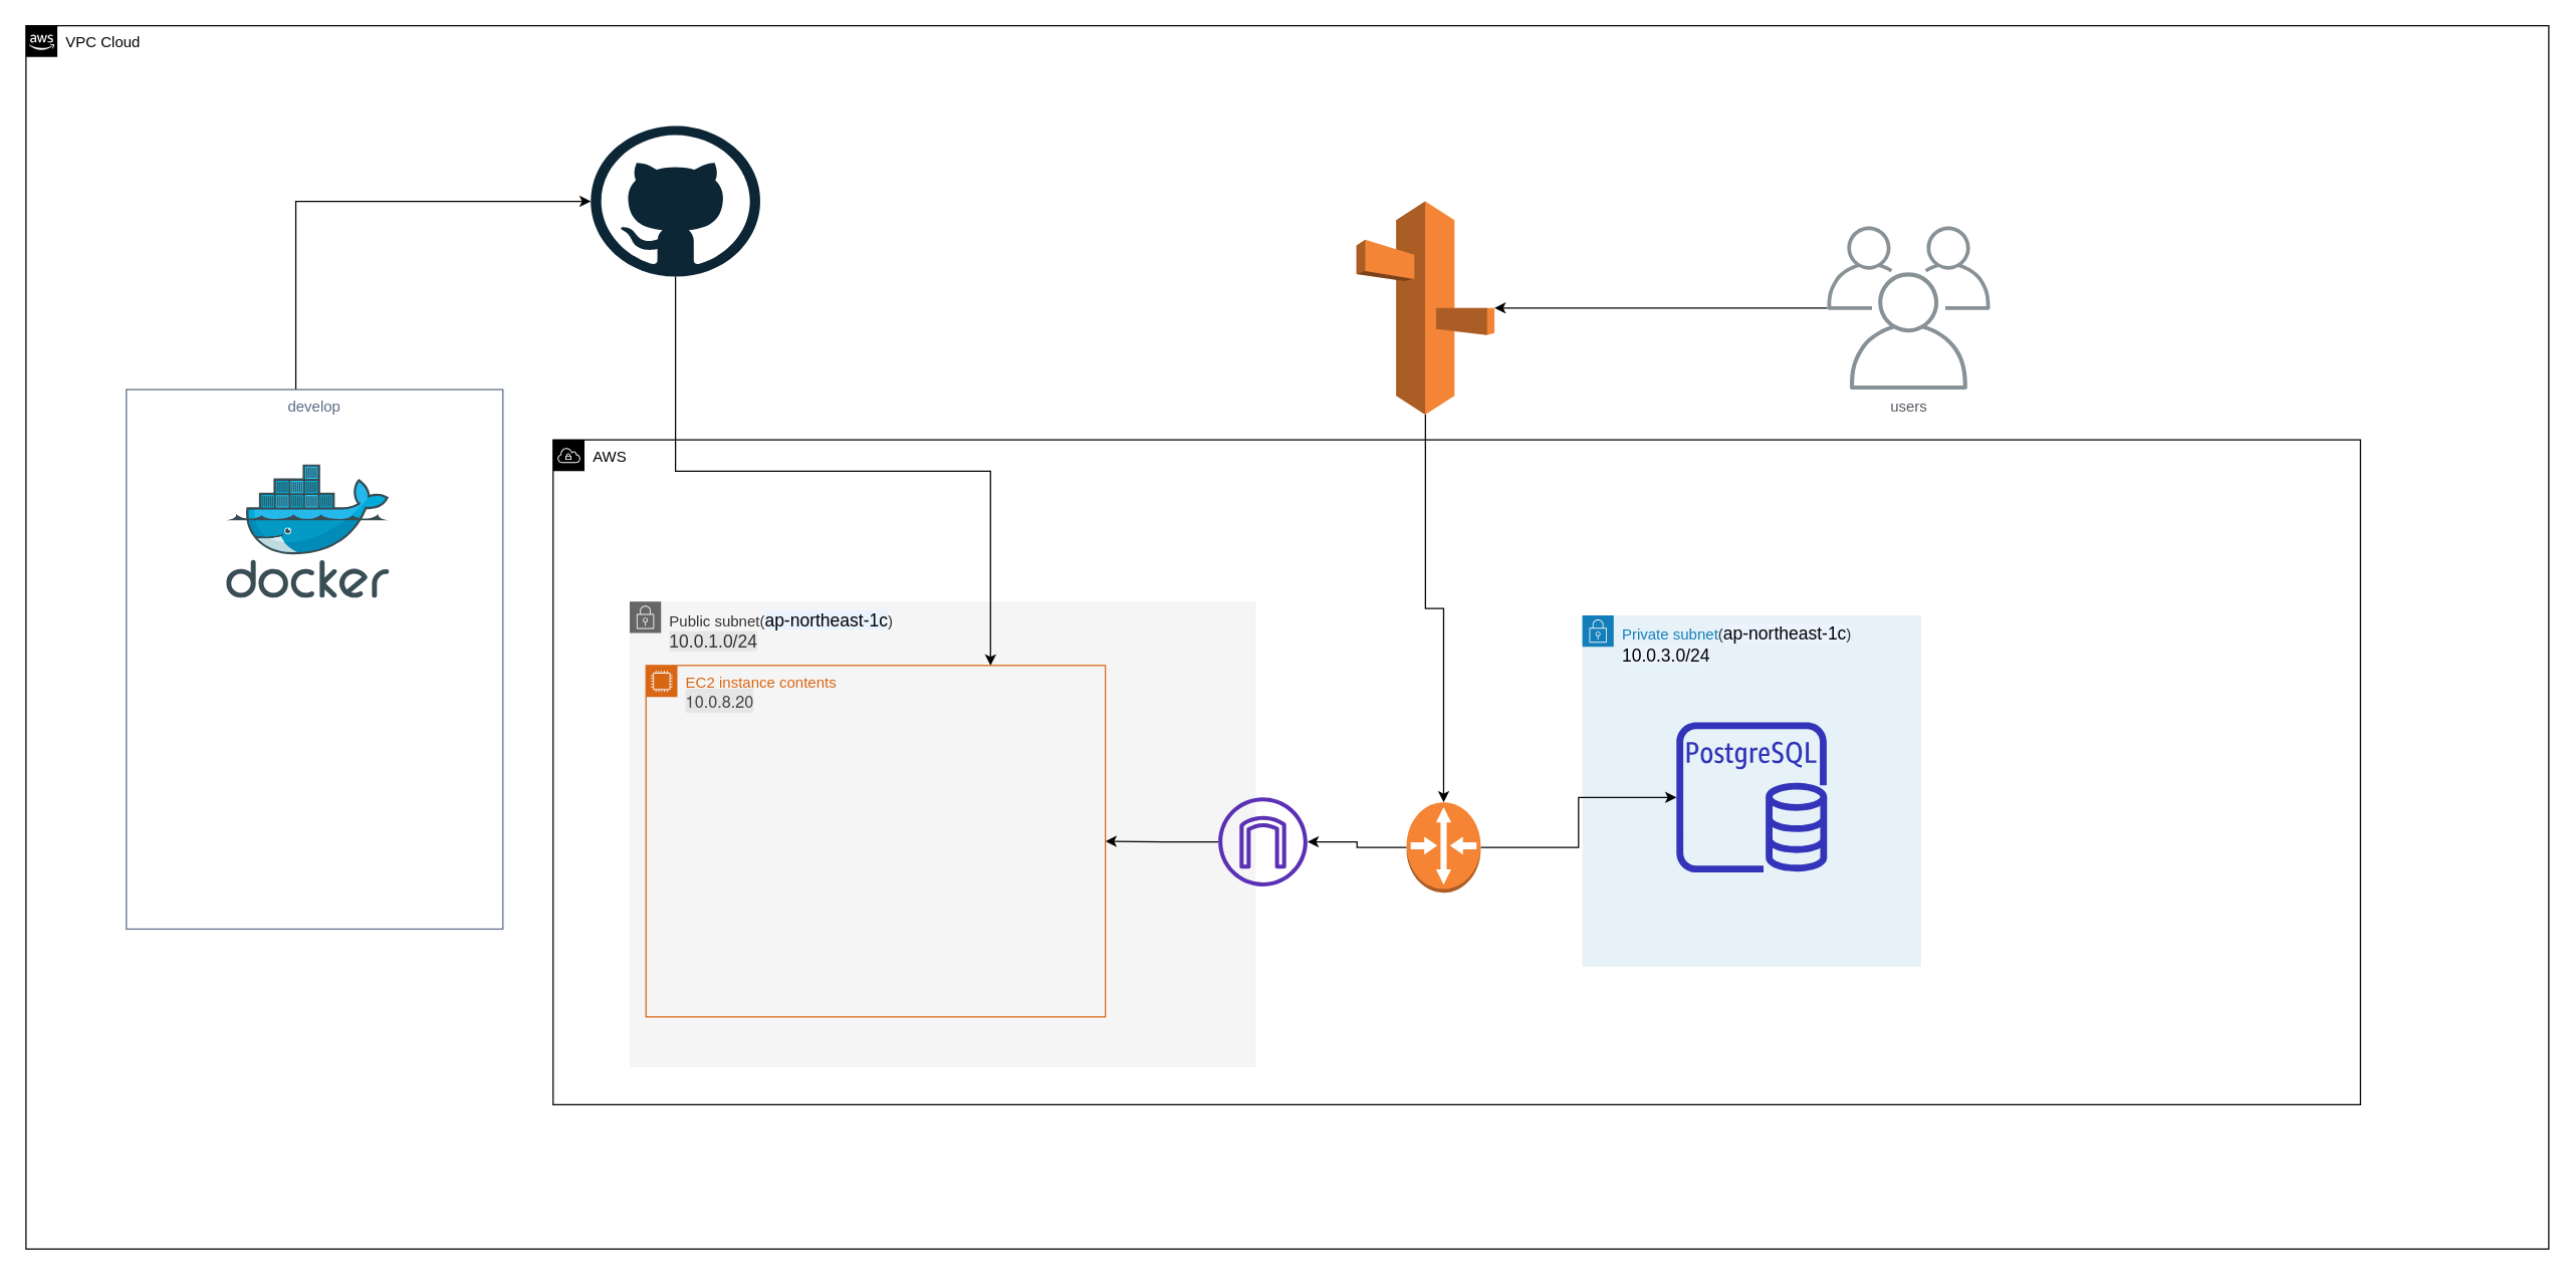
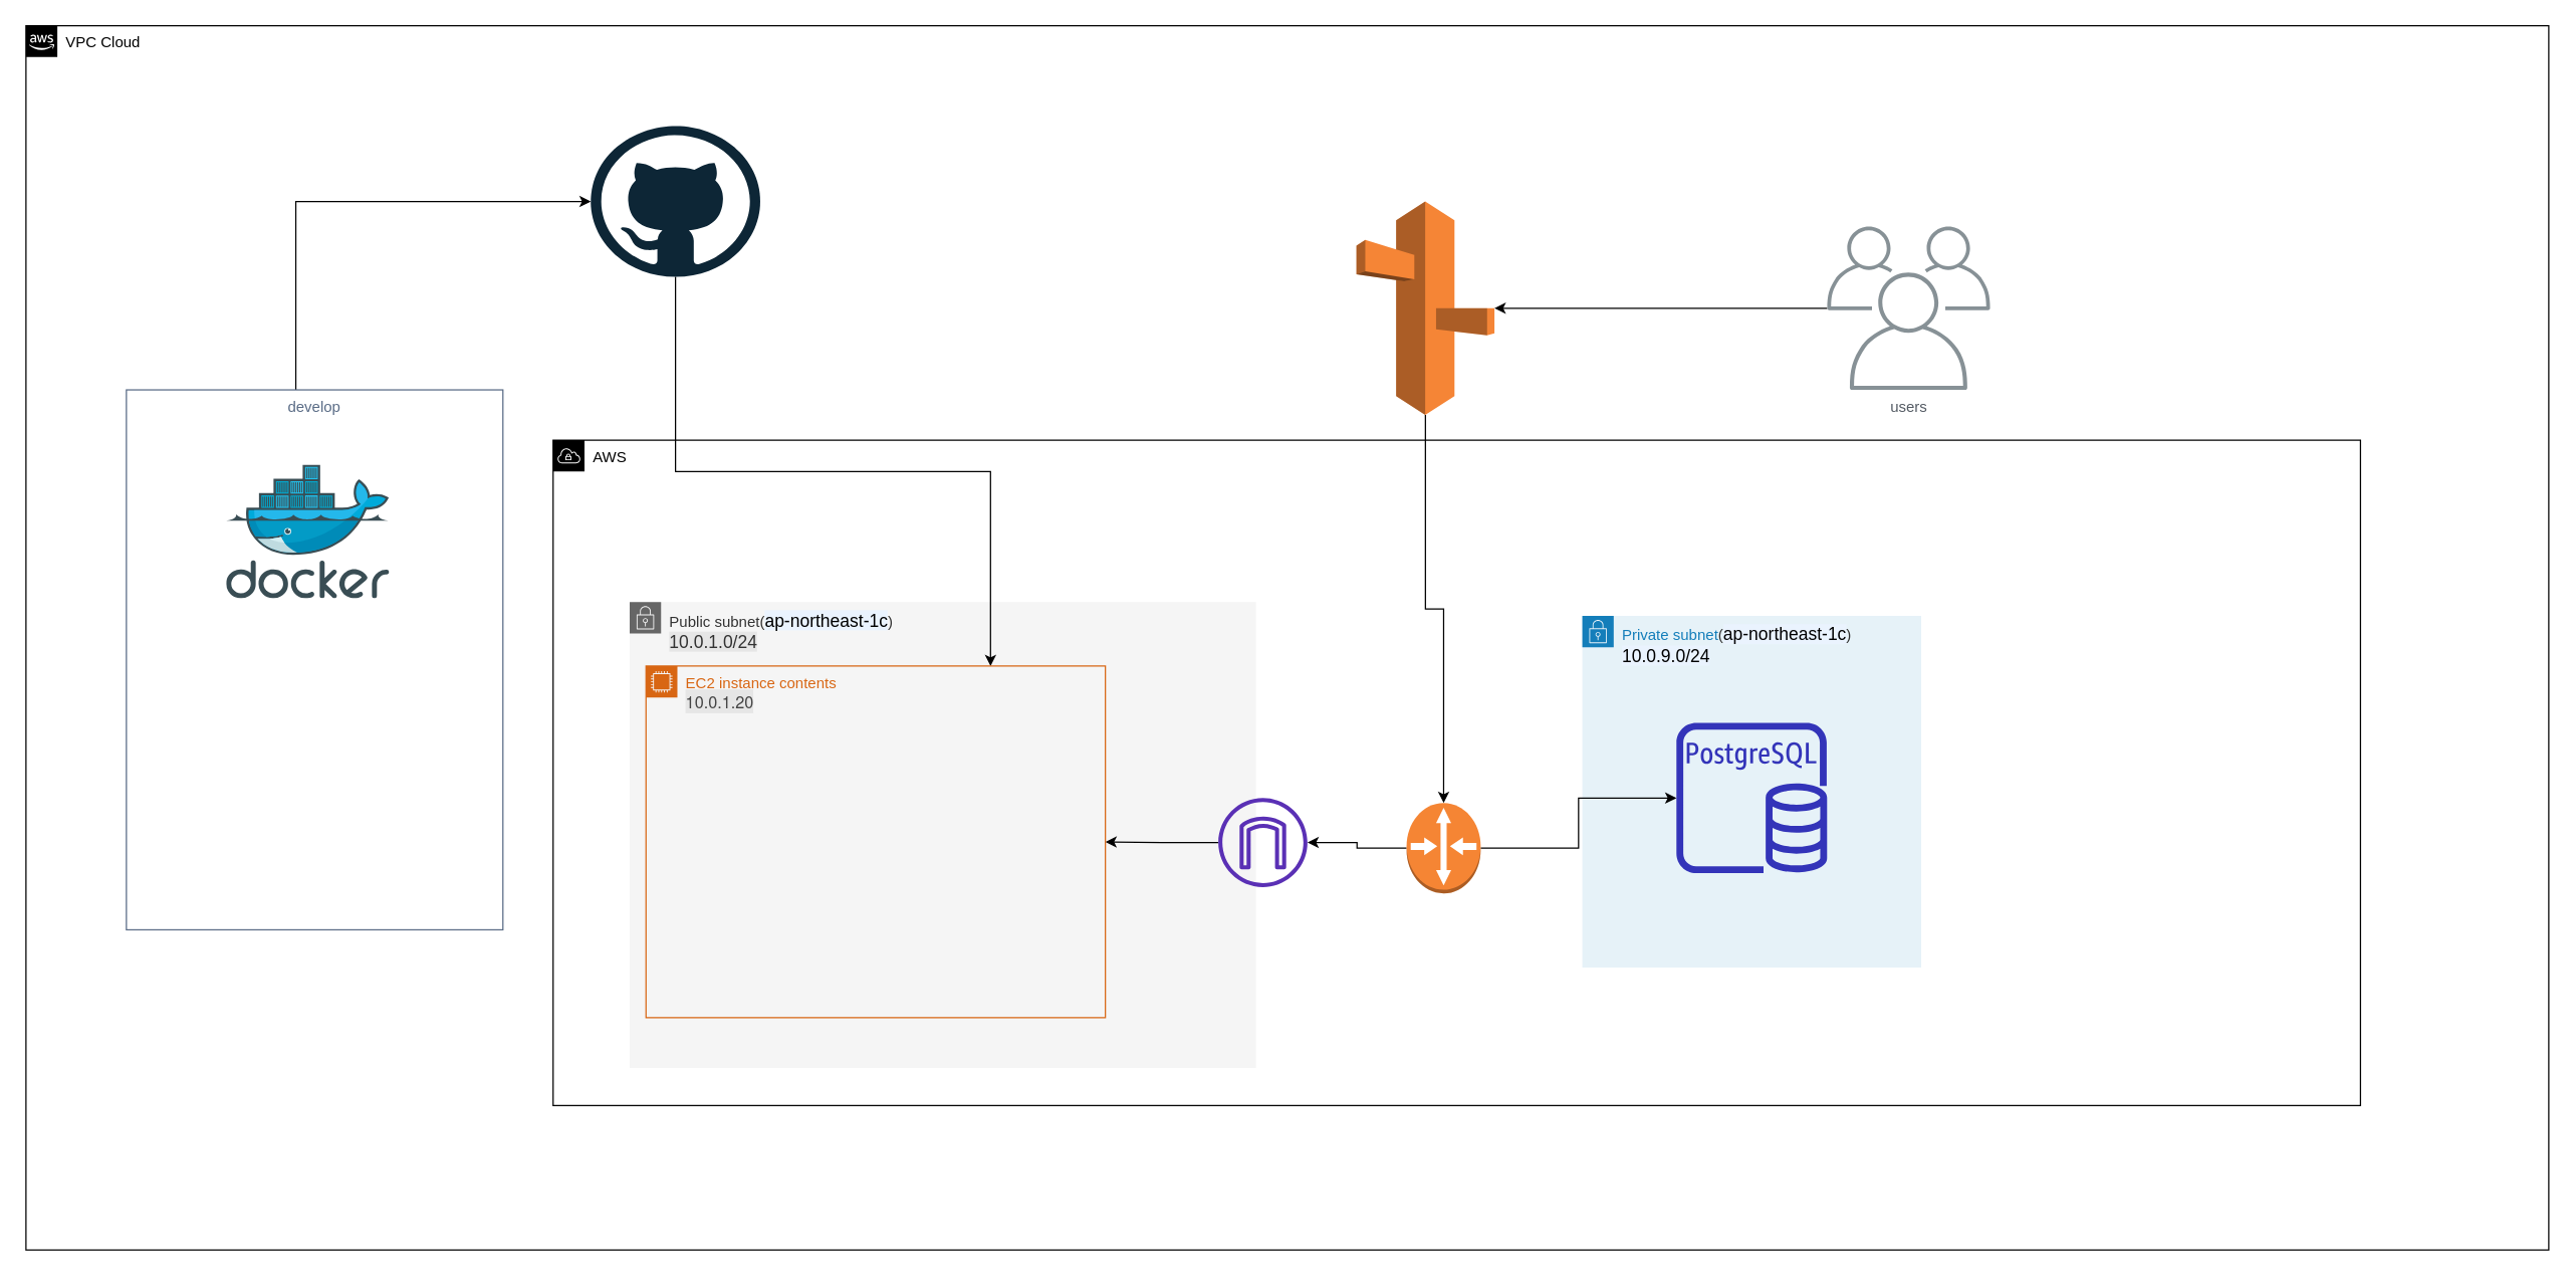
- <mxCell id="5" value="Private subnet&lt;span style=&quot;color: rgb(51 , 51 , 51)&quot;&gt;(&lt;/span&gt;&lt;span style=&quot;color: rgb(0 , 0 , 0) ; font-family: &amp;#34;arial&amp;#34; ; font-size: 14px ; background-color: rgb(234 , 243 , 254)&quot;&gt;ap-northeast-1c&lt;/span&gt;&lt;span style=&quot;color: rgb(51 , 51 , 51)&quot;&gt;)&lt;br&gt;&lt;/span&gt;&lt;span style=&quot;color: rgb(0 , 0 , 0) ; font-family: &amp;#34;arial&amp;#34; ; font-size: 14px ; background-color: rgb(234 , 243 , 254)&quot;&gt;10.0.3.0/24&lt;/span&gt;&lt;span style=&quot;color: rgb(51 , 51 , 51)&quot;&gt;&lt;br&gt;&lt;/span&gt;" style="points=[[0,0],[0.25,0],[0.5,0],[0.75,0],[1,0],[1,0.25],[1,0.5],[1,0.75],[1,1],[0.75,1],[0.5,1],[0.25,1],[0,1],[0,0.75],[0,0.5],[0,0.25]];outlineConnect=0;gradientColor=none;html=1;whiteSpace=wrap;fontSize=12;fontStyle=0;shape=mxgraph.aws4.group;grIcon=mxgraph.aws4.group_security_group;grStroke=0;strokeColor=#147EBA;fillColor=#E6F2F8;verticalAlign=top;align=left;spacingLeft=30;fontColor=#147EBA;dashed=0;" vertex="1" parent="1"><mxGeometry x="1260" y="490" width="270" height="280" as="geometry" /></mxCell>
+ <mxCell id="5" value="Private subnet&lt;span style=&quot;color: rgb(51 , 51 , 51)&quot;&gt;(&lt;/span&gt;&lt;span style=&quot;color: rgb(0 , 0 , 0) ; font-family: &amp;#34;arial&amp;#34; ; font-size: 14px ; background-color: rgb(234 , 243 , 254)&quot;&gt;ap-northeast-1c&lt;/span&gt;&lt;span style=&quot;color: rgb(51 , 51 , 51)&quot;&gt;)&lt;br&gt;&lt;/span&gt;&lt;span style=&quot;color: rgb(0 , 0 , 0) ; font-family: &amp;#34;arial&amp;#34; ; font-size: 14px ; background-color: rgb(234 , 243 , 254)&quot;&gt;10.0.9.0/24&lt;/span&gt;&lt;span style=&quot;color: rgb(51 , 51 , 51)&quot;&gt;&lt;br&gt;&lt;/span&gt;" style="points=[[0,0],[0.25,0],[0.5,0],[0.75,0],[1,0],[1,0.25],[1,0.5],[1,0.75],[1,1],[0.75,1],[0.5,1],[0.25,1],[0,1],[0,0.75],[0,0.5],[0,0.25]];outlineConnect=0;gradientColor=none;html=1;whiteSpace=wrap;fontSize=12;fontStyle=0;shape=mxgraph.aws4.group;grIcon=mxgraph.aws4.group_security_group;grStroke=0;strokeColor=#147EBA;fillColor=#E6F2F8;verticalAlign=top;align=left;spacingLeft=30;fontColor=#147EBA;dashed=0;" vertex="1" parent="1"><mxGeometry x="1260" y="490" width="270" height="280" as="geometry" /></mxCell>
- <mxCell id="19" value="EC2 instance contents&lt;br&gt;&lt;span style=&quot;color: rgb(68 , 68 , 68) ; font-family: &amp;#34;helvetica neue&amp;#34; , &amp;#34;roboto&amp;#34; , &amp;#34;arial&amp;#34; , sans-serif ; font-size: 13px ; text-align: center ; background-color: rgb(230 , 230 , 230)&quot;&gt;10.0.8.20&lt;/span&gt;" style="points=[[0,0],[0.25,0],[0.5,0],[0.75,0],[1,0],[1,0.25],[1,0.5],[1,0.75],[1,1],[0.75,1],[0.5,1],[0.25,1],[0,1],[0,0.75],[0,0.5],[0,0.25]];outlineConnect=0;gradientColor=none;html=1;whiteSpace=wrap;fontSize=12;fontStyle=0;shape=mxgraph.aws4.group;grIcon=mxgraph.aws4.group_ec2_instance_contents;strokeColor=#D86613;fillColor=none;verticalAlign=top;align=left;spacingLeft=30;fontColor=#D86613;dashed=0;shadow=0;sketch=0;" vertex="1" parent="1"><mxGeometry x="514" y="530" width="366" height="280" as="geometry" /></mxCell>
+ <mxCell id="19" value="EC2 instance contents&lt;br&gt;&lt;span style=&quot;color: rgb(68 , 68 , 68) ; font-family: &amp;#34;helvetica neue&amp;#34; , &amp;#34;roboto&amp;#34; , &amp;#34;arial&amp;#34; , sans-serif ; font-size: 13px ; text-align: center ; background-color: rgb(230 , 230 , 230)&quot;&gt;10.0.1.20&lt;/span&gt;" style="points=[[0,0],[0.25,0],[0.5,0],[0.75,0],[1,0],[1,0.25],[1,0.5],[1,0.75],[1,1],[0.75,1],[0.5,1],[0.25,1],[0,1],[0,0.75],[0,0.5],[0,0.25]];outlineConnect=0;gradientColor=none;html=1;whiteSpace=wrap;fontSize=12;fontStyle=0;shape=mxgraph.aws4.group;grIcon=mxgraph.aws4.group_ec2_instance_contents;strokeColor=#D86613;fillColor=none;verticalAlign=top;align=left;spacingLeft=30;fontColor=#D86613;dashed=0;shadow=0;sketch=0;" vertex="1" parent="1"><mxGeometry x="514" y="530" width="366" height="280" as="geometry" /></mxCell>
